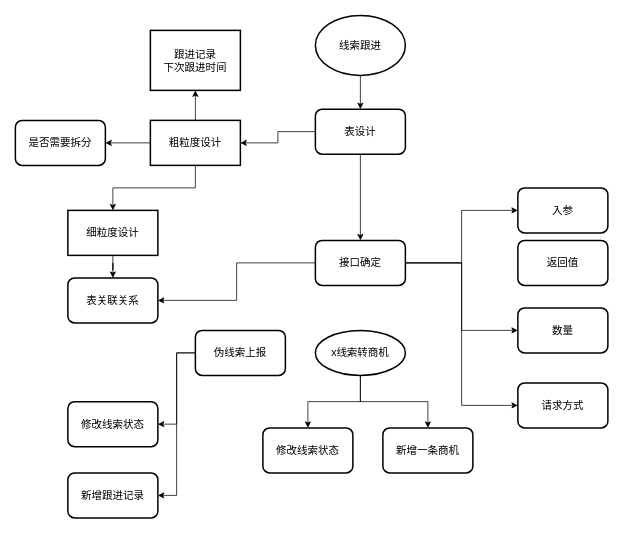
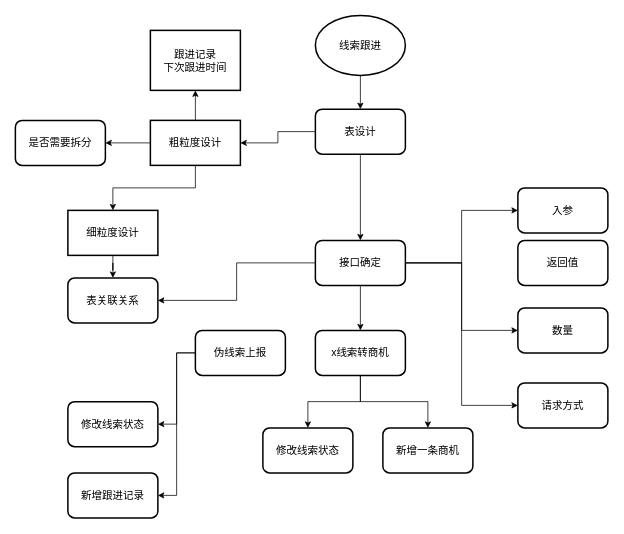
+ <mxCell id="20" style="edgeStyle=orthogonalEdgeStyle;rounded=0;orthogonalLoop=1;jettySize=auto;html=1;entryX=0.5;entryY=0;entryDx=0;entryDy=0;fontSize=14;" edge="1" parent="1" source="21" target="33"><mxGeometry relative="1" as="geometry" /></mxCell>
- <mxCell id="33" value="x线索转商机" style="ellipse;whiteSpace=wrap;html=1;fontSize=14;strokeWidth=2;" vertex="1" parent="1"><mxGeometry x="420" y="440" width="120" height="60" as="geometry" /></mxCell>
+ <mxCell id="33" value="x线索转商机" style="rounded=1;whiteSpace=wrap;html=1;fontSize=14;strokeWidth=2;" vertex="1" parent="1"><mxGeometry x="420" y="440" width="120" height="60" as="geometry" /></mxCell>
